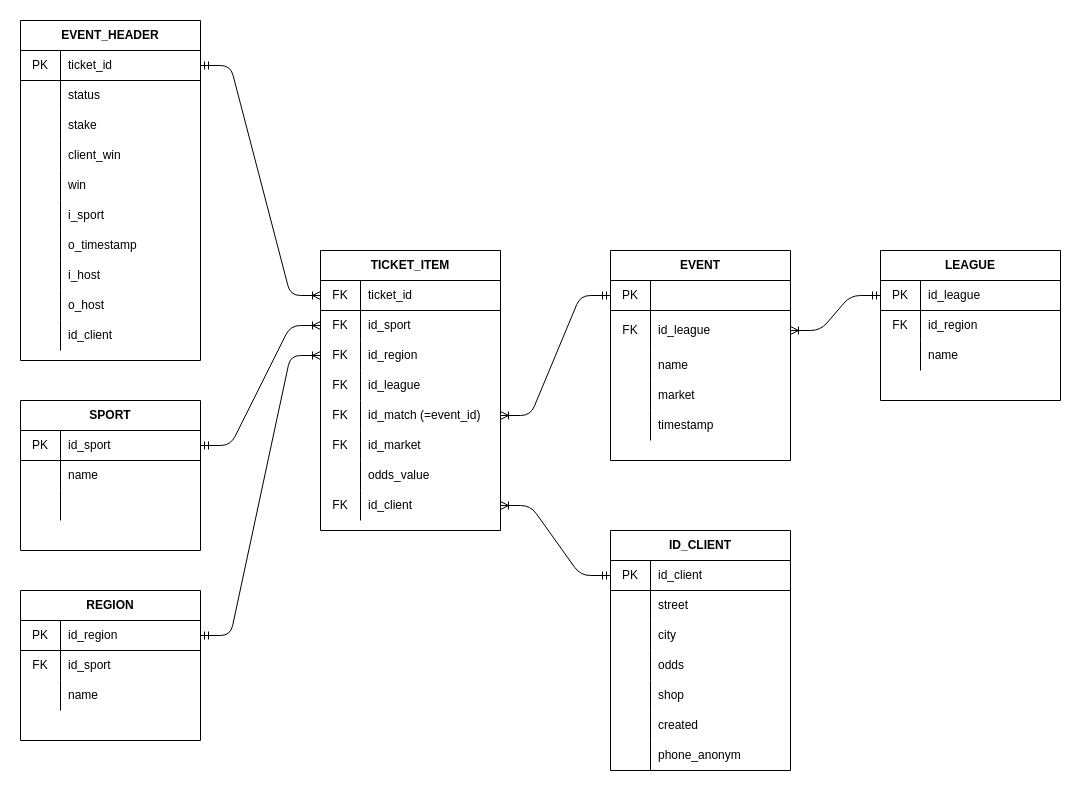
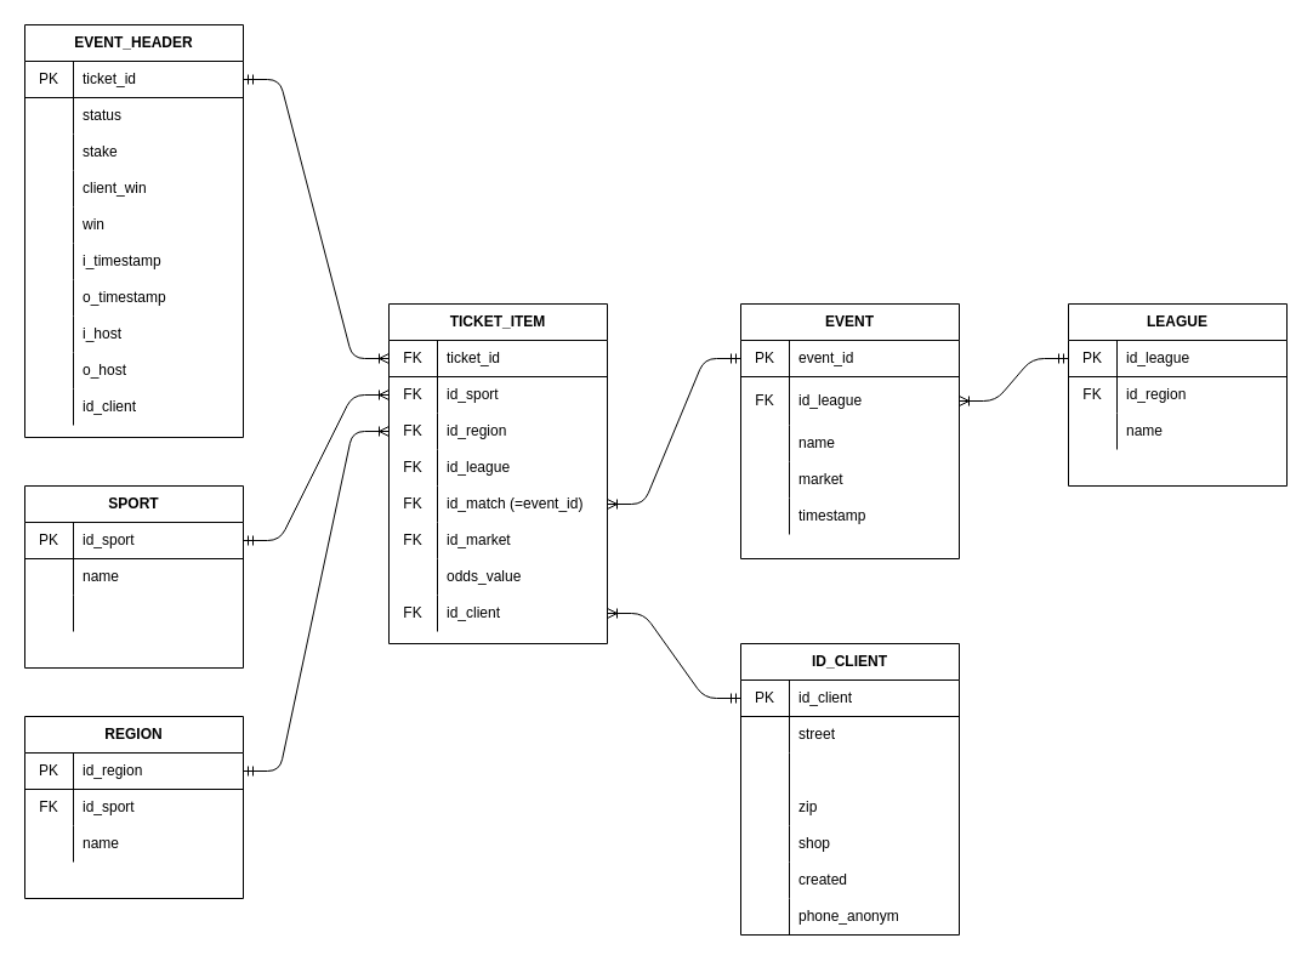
- <mxCell id="66" value="i_sport" style="shape=partialRectangle;html=1;whiteSpace=wrap;connectable=0;fillColor=none;top=0;left=0;bottom=0;right=0;align=left;spacingLeft=6;overflow=hidden;" parent="64" vertex="1"><mxGeometry x="40" width="140" height="30" as="geometry" /></mxCell>
+ <mxCell id="66" value="i_timestamp" style="shape=partialRectangle;html=1;whiteSpace=wrap;connectable=0;fillColor=none;top=0;left=0;bottom=0;right=0;align=left;spacingLeft=6;overflow=hidden;" parent="64" vertex="1"><mxGeometry x="40" width="140" height="30" as="geometry" /></mxCell>
+ <mxCell id="10" value="event_id" style="shape=partialRectangle;html=1;whiteSpace=wrap;connectable=0;fillColor=none;top=0;left=0;bottom=0;right=0;align=left;spacingLeft=6;overflow=hidden;" parent="8" vertex="1"><mxGeometry x="40" width="140" height="30" as="geometry" /></mxCell>
- <mxCell id="119" value="city" style="shape=partialRectangle;html=1;whiteSpace=wrap;connectable=0;fillColor=none;top=0;left=0;bottom=0;right=0;align=left;spacingLeft=6;overflow=hidden;" parent="117" vertex="1"><mxGeometry x="40" width="140" height="30" as="geometry" /></mxCell>
- <mxCell id="122" value="odds" style="shape=partialRectangle;html=1;whiteSpace=wrap;connectable=0;fillColor=none;top=0;left=0;bottom=0;right=0;align=left;spacingLeft=6;overflow=hidden;" parent="120" vertex="1"><mxGeometry x="40" width="140" height="30" as="geometry" /></mxCell>
+ <mxCell id="122" value="zip" style="shape=partialRectangle;html=1;whiteSpace=wrap;connectable=0;fillColor=none;top=0;left=0;bottom=0;right=0;align=left;spacingLeft=6;overflow=hidden;" parent="120" vertex="1"><mxGeometry x="40" width="140" height="30" as="geometry" /></mxCell>
